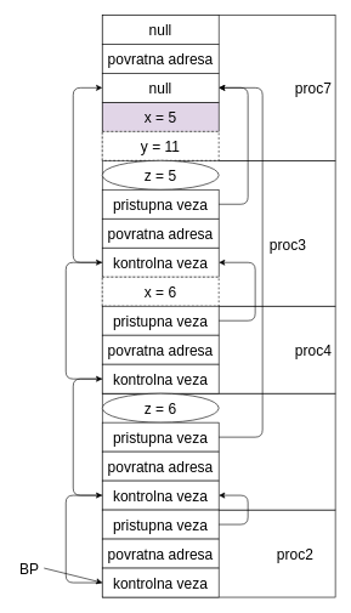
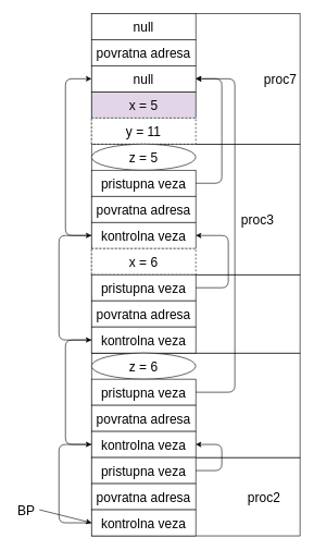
- <mxCell id="26" value="proc4" style="text;html=1;strokeColor=none;fillColor=none;align=center;verticalAlign=middle;whiteSpace=wrap;rounded=0;fontSize=20;" parent="1" vertex="1"><mxGeometry x="400" y="465" width="60" height="30" as="geometry" /></mxCell>
